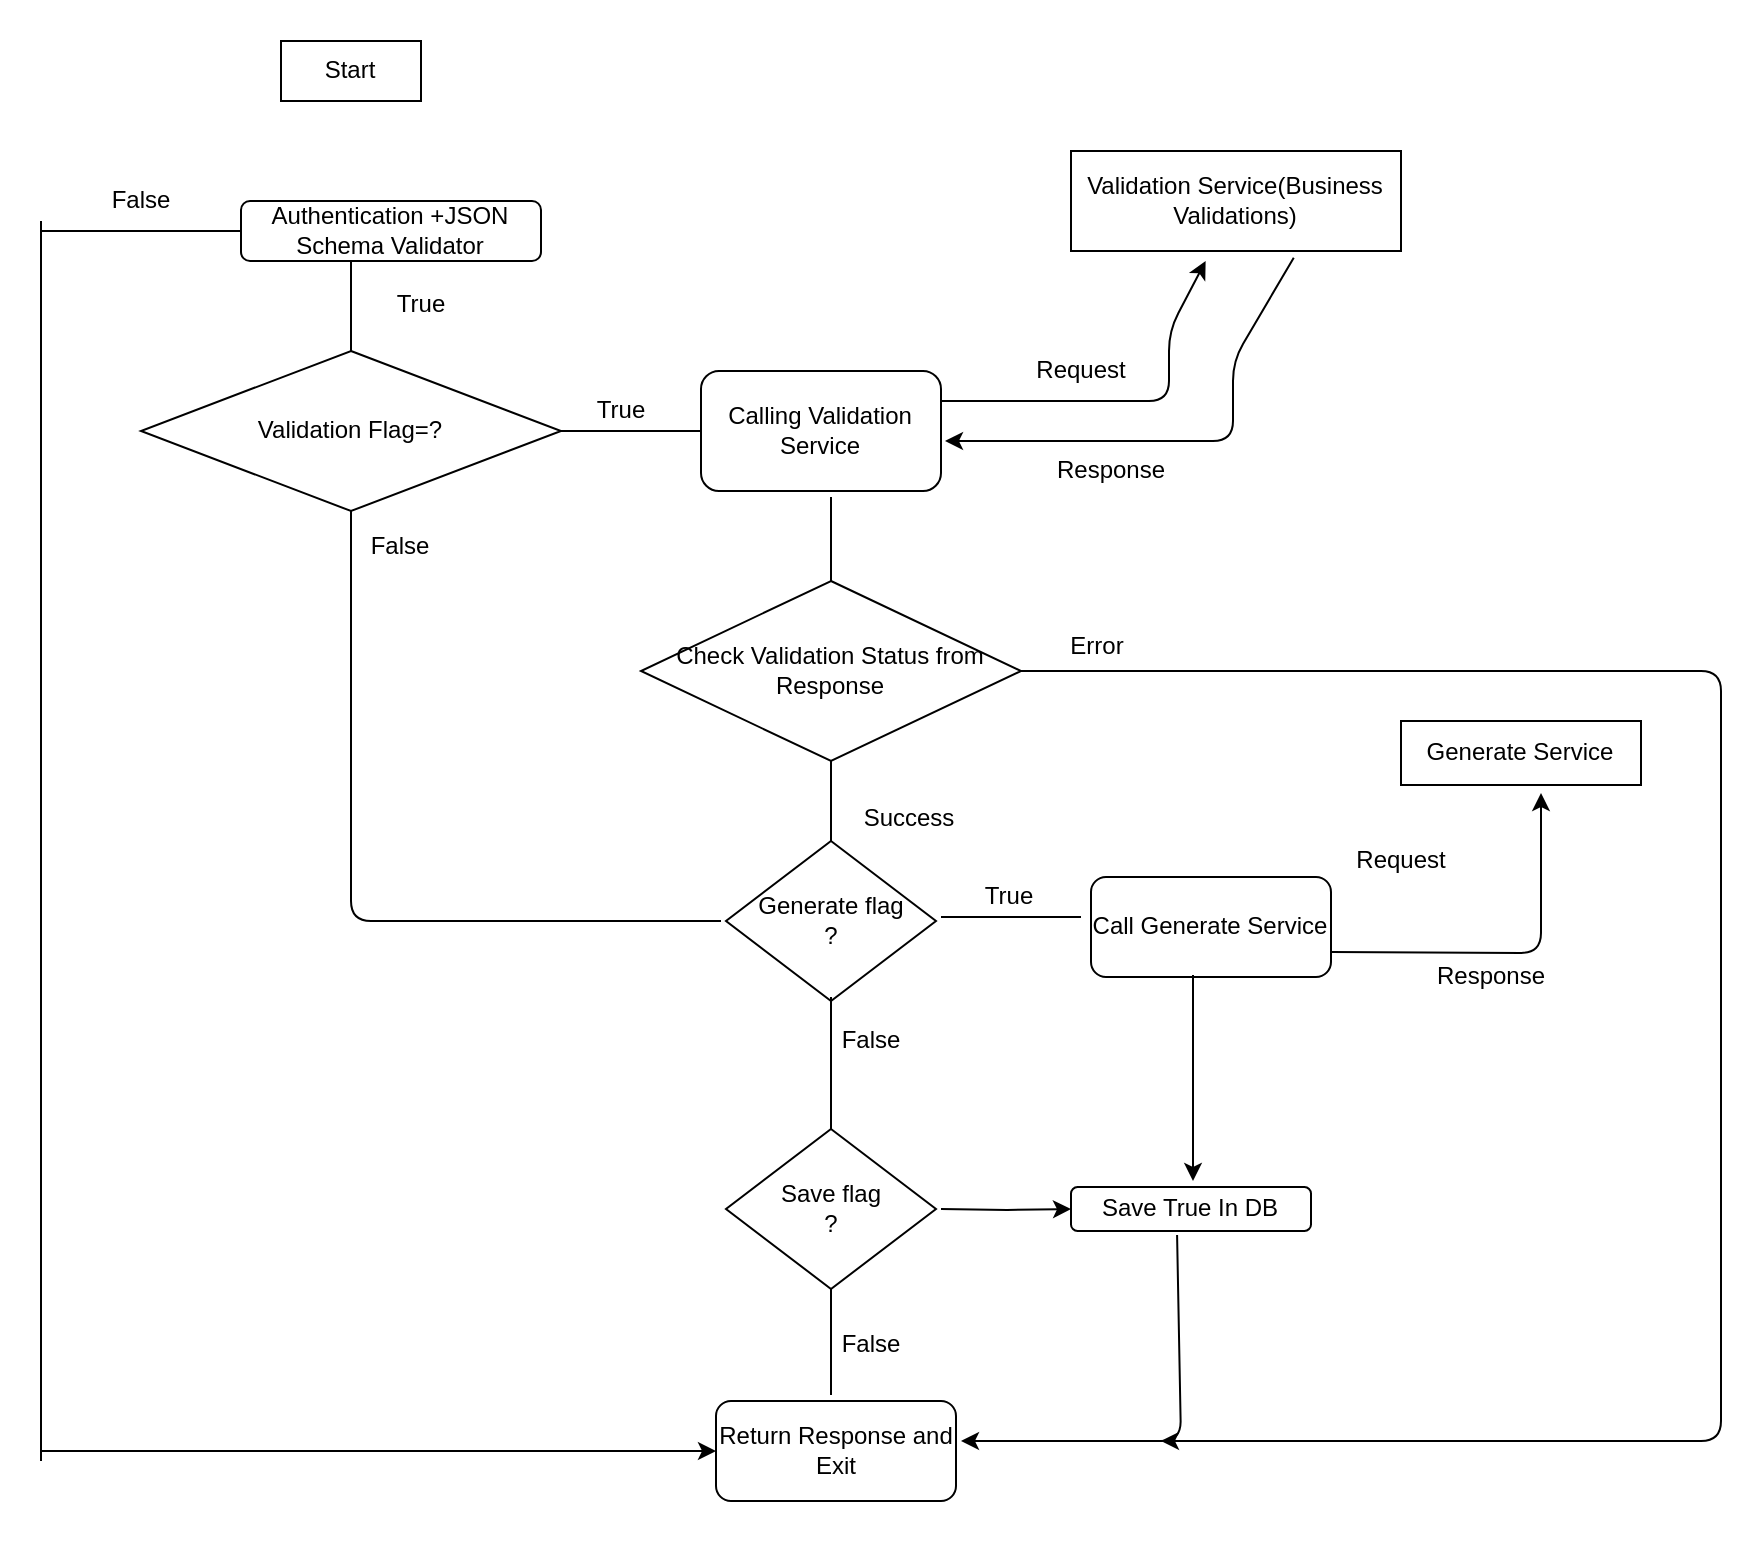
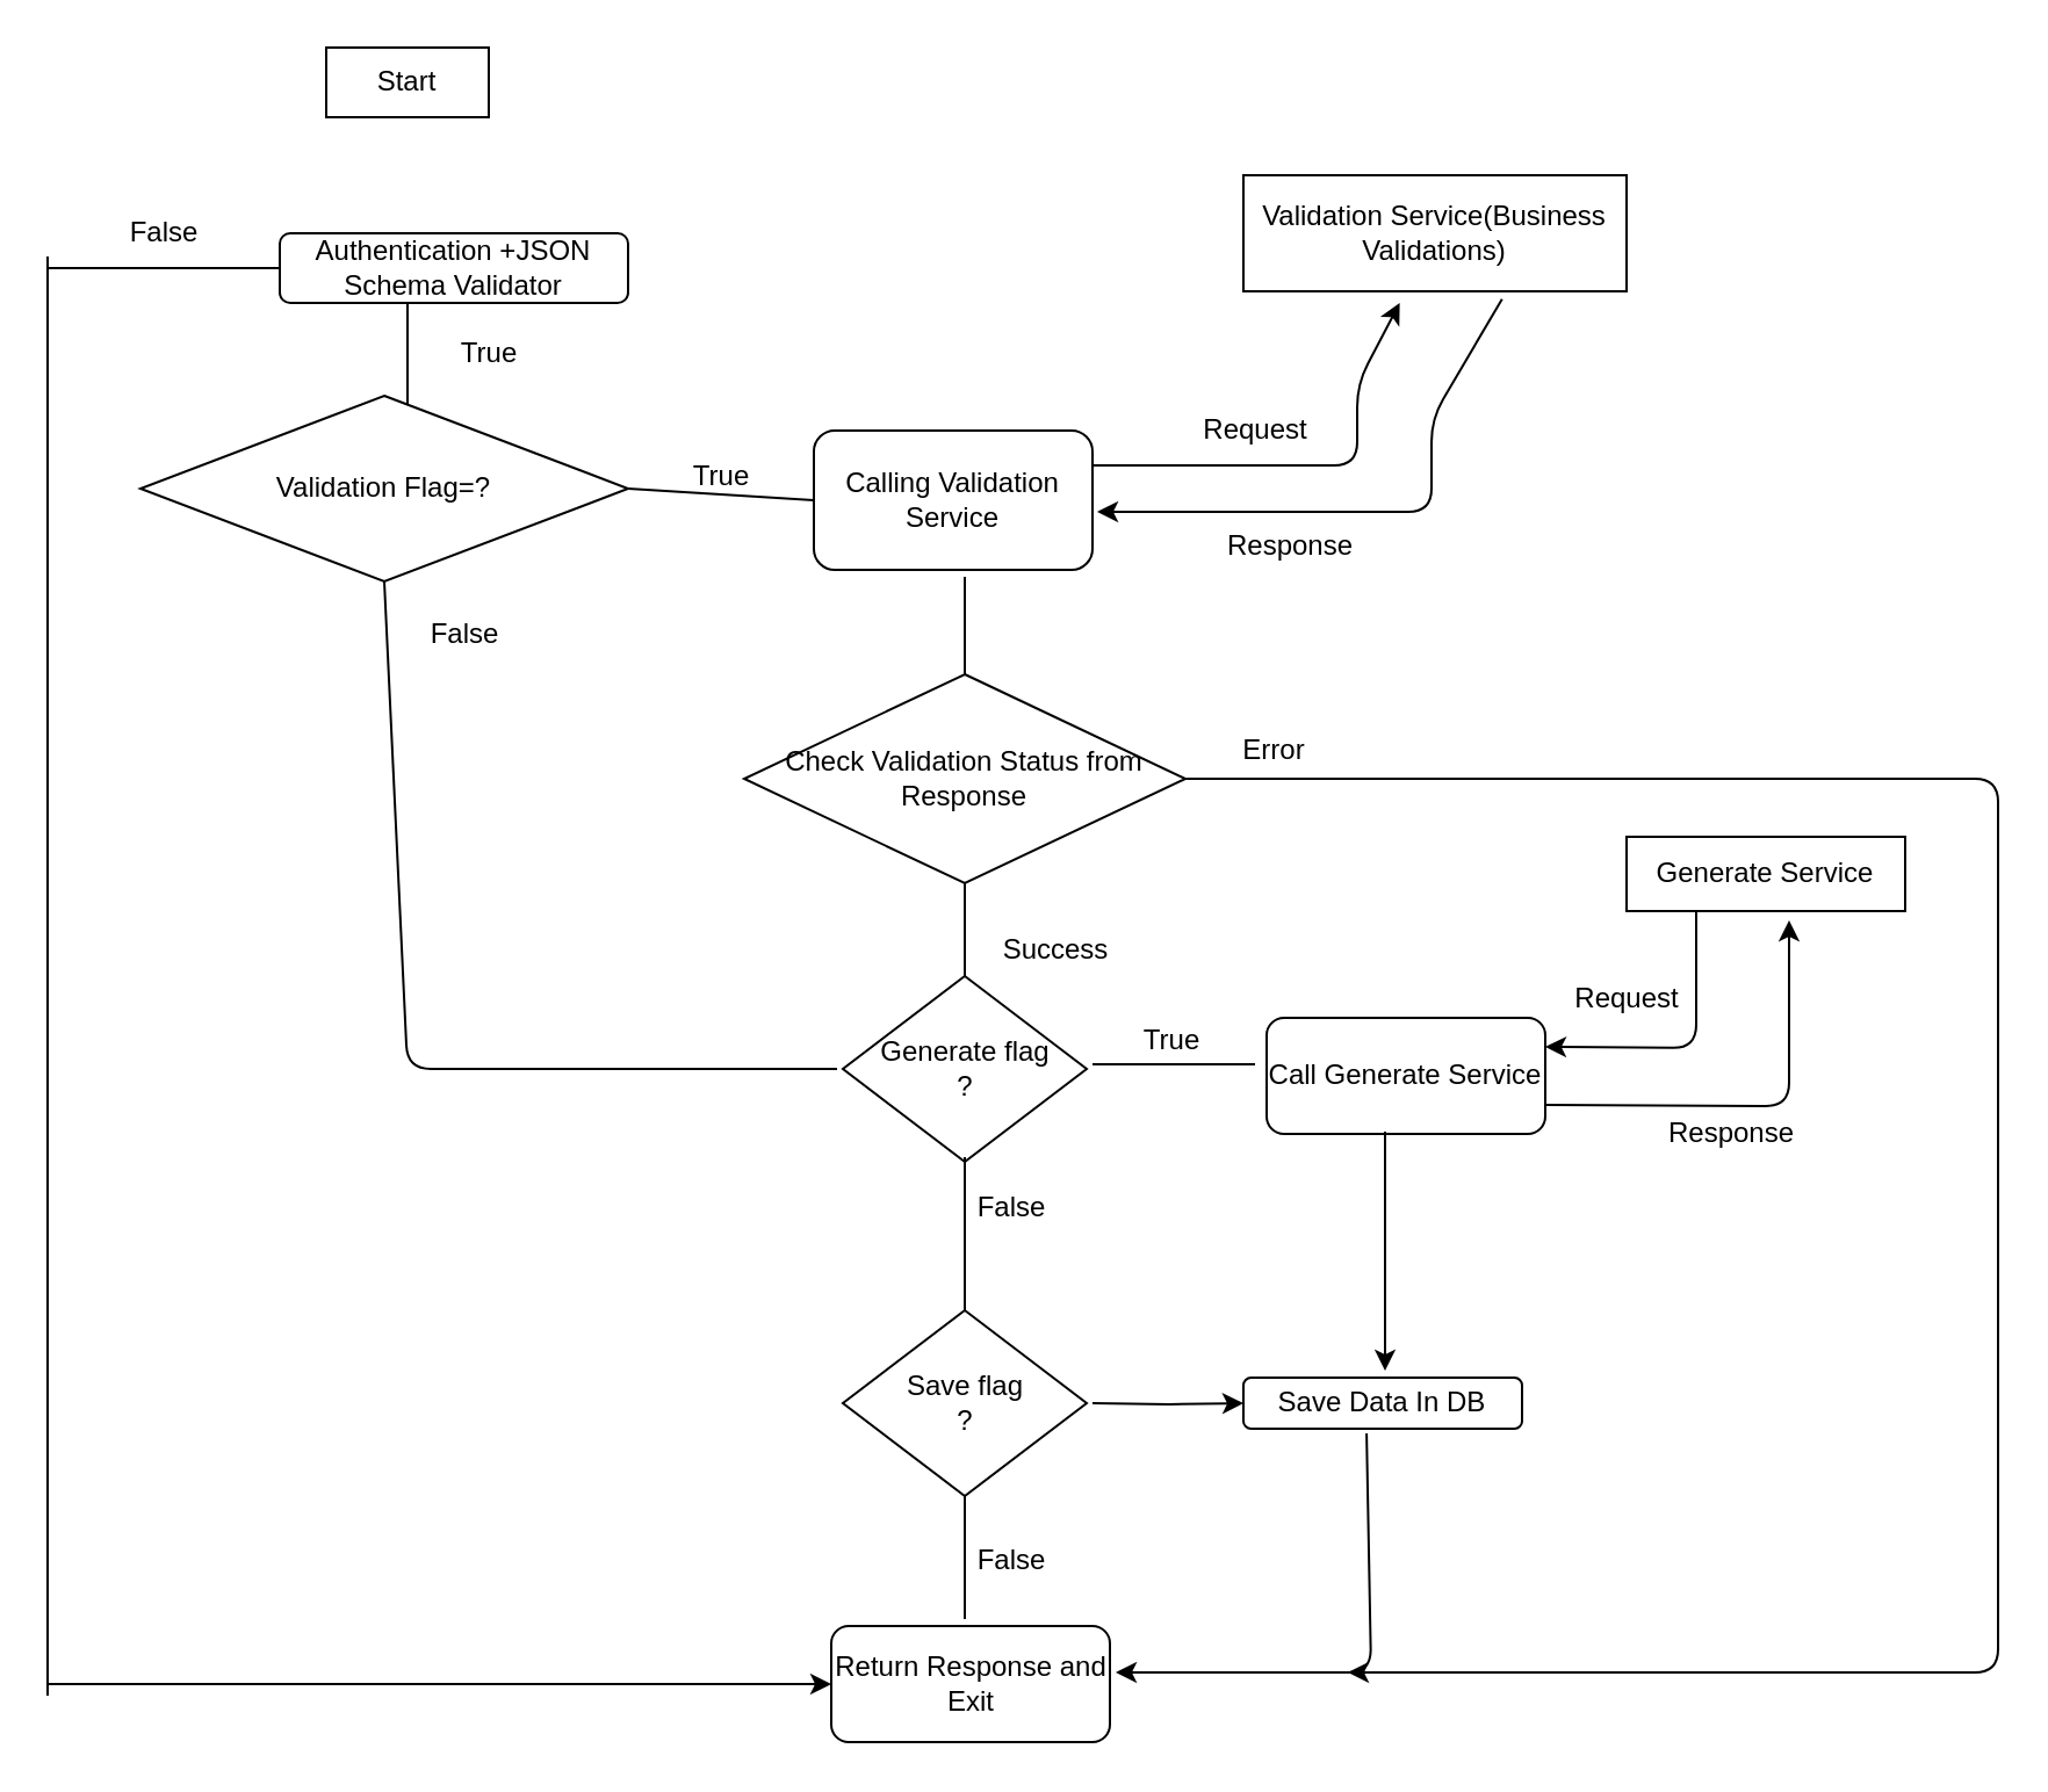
- <mxCell id="4" value="Validation Flag=?" style="rhombus;whiteSpace=wrap;html=1;" vertex="1" parent="1"><mxGeometry x="70" y="175" width="210" height="80" as="geometry" /></mxCell>
+ <mxCell id="4" value="Validation Flag=?" style="rhombus;whiteSpace=wrap;html=1;" vertex="1" parent="1"><mxGeometry x="60" y="170" width="210" height="80" as="geometry" /></mxCell>
+ <mxCell id="30" value="" style="endArrow=classic;html=1;entryX=1;entryY=0.25;entryDx=0;entryDy=0;exitX=0.25;exitY=1;exitDx=0;exitDy=0;" edge="1" parent="1" source="17" target="22"><mxGeometry width="50" height="50" relative="1" as="geometry"><mxPoint x="730" y="400" as="sourcePoint" /><mxPoint x="640" y="478" as="targetPoint" /><Array as="points"><mxPoint x="730" y="451" /></Array></mxGeometry></mxCell>
- <mxCell id="11" value="Save True In DB" style="rounded=1;whiteSpace=wrap;html=1;" vertex="1" parent="1"><mxGeometry x="535" y="593" width="120" height="22" as="geometry" /></mxCell>
+ <mxCell id="11" value="Save Data In DB" style="rounded=1;whiteSpace=wrap;html=1;" vertex="1" parent="1"><mxGeometry x="535" y="593" width="120" height="22" as="geometry" /></mxCell>
